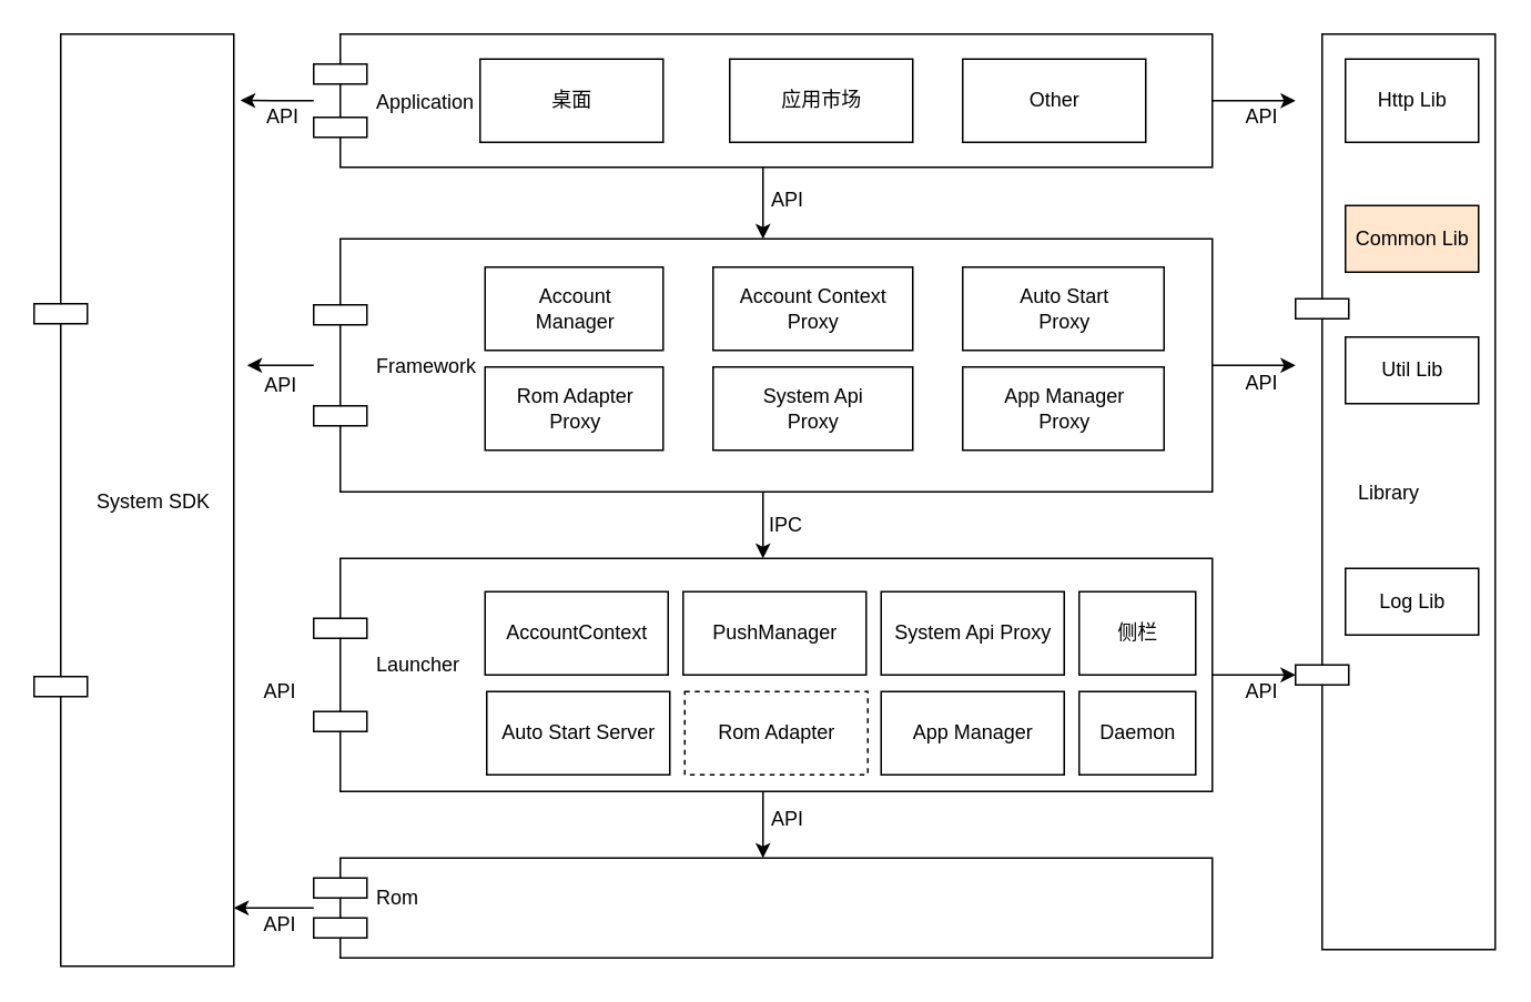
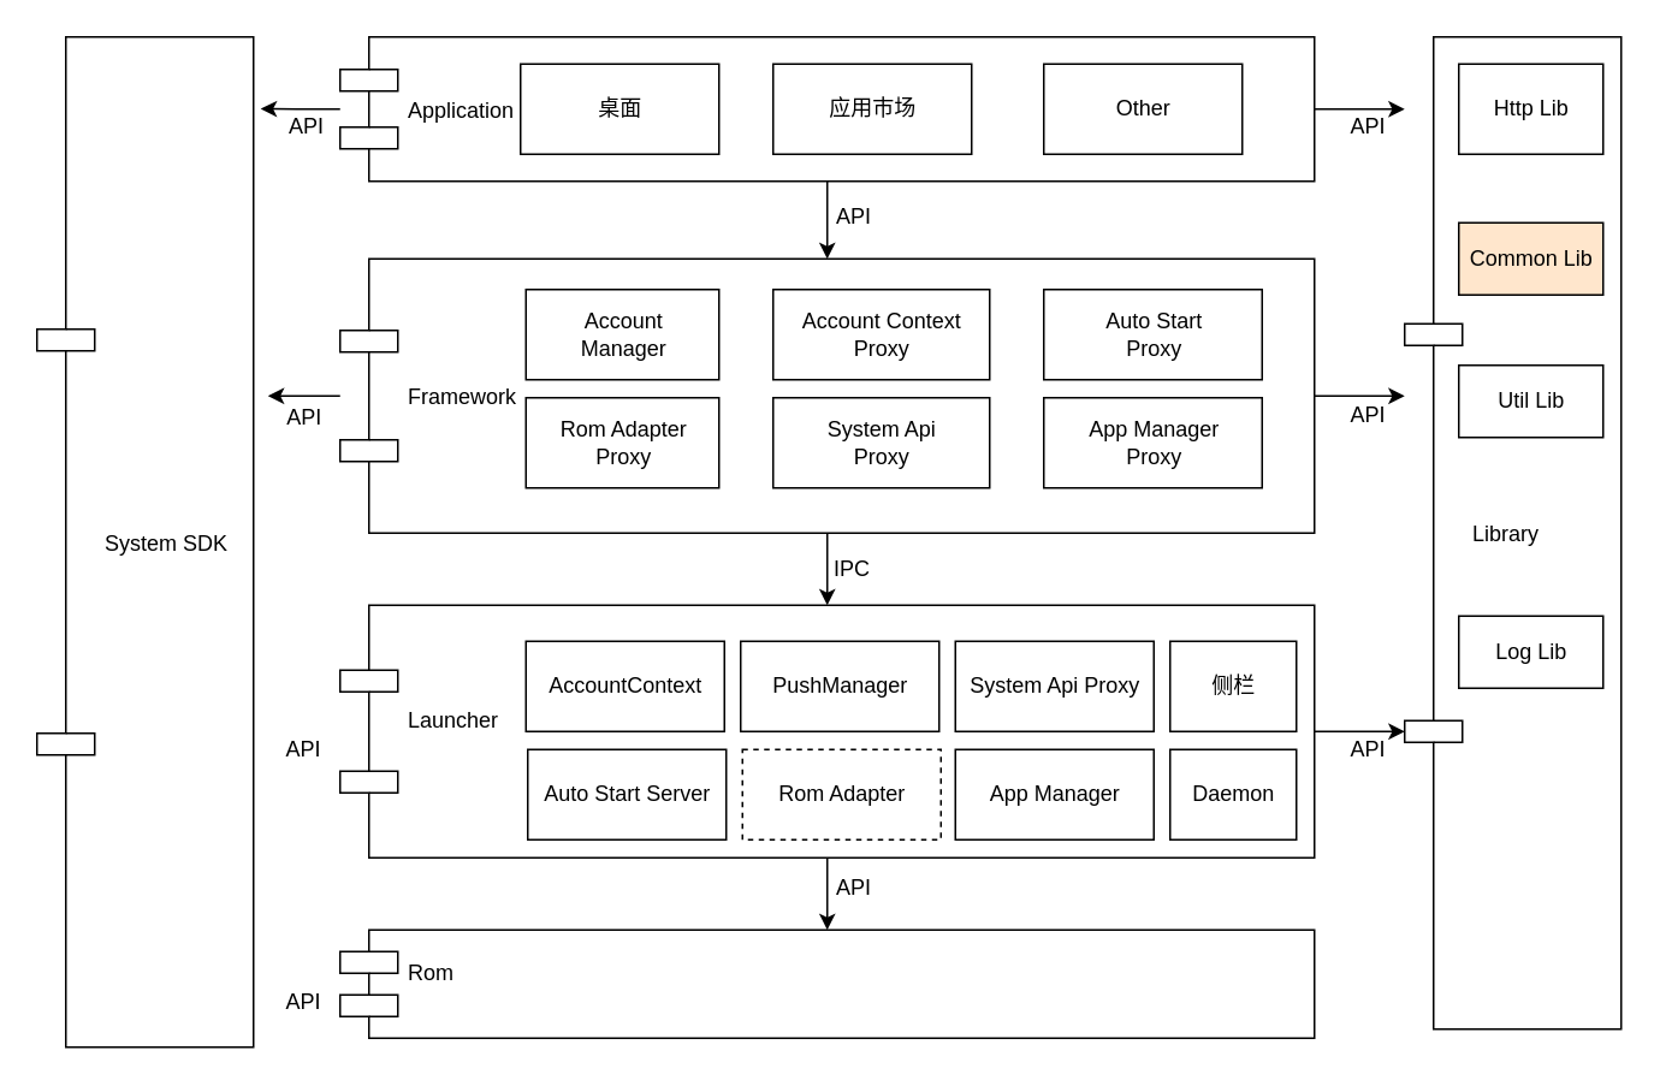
- <mxCell id="34" value="应用市场" style="html=1;" vertex="1" parent="1"><mxGeometry x="438" y="35" width="110" height="50" as="geometry" /></mxCell>
+ <mxCell id="34" value="应用市场" style="html=1;" vertex="1" parent="1"><mxGeometry x="428" y="35" width="110" height="50" as="geometry" /></mxCell>
- <mxCell id="2" value="" style="edgeStyle=orthogonalEdgeStyle;rounded=0;orthogonalLoop=1;jettySize=auto;html=1;" edge="1" parent="1" source="3" target="36"><mxGeometry relative="1" as="geometry"><Array as="points"><mxPoint x="140" y="545" /><mxPoint x="140" y="545" /></Array></mxGeometry></mxCell>
